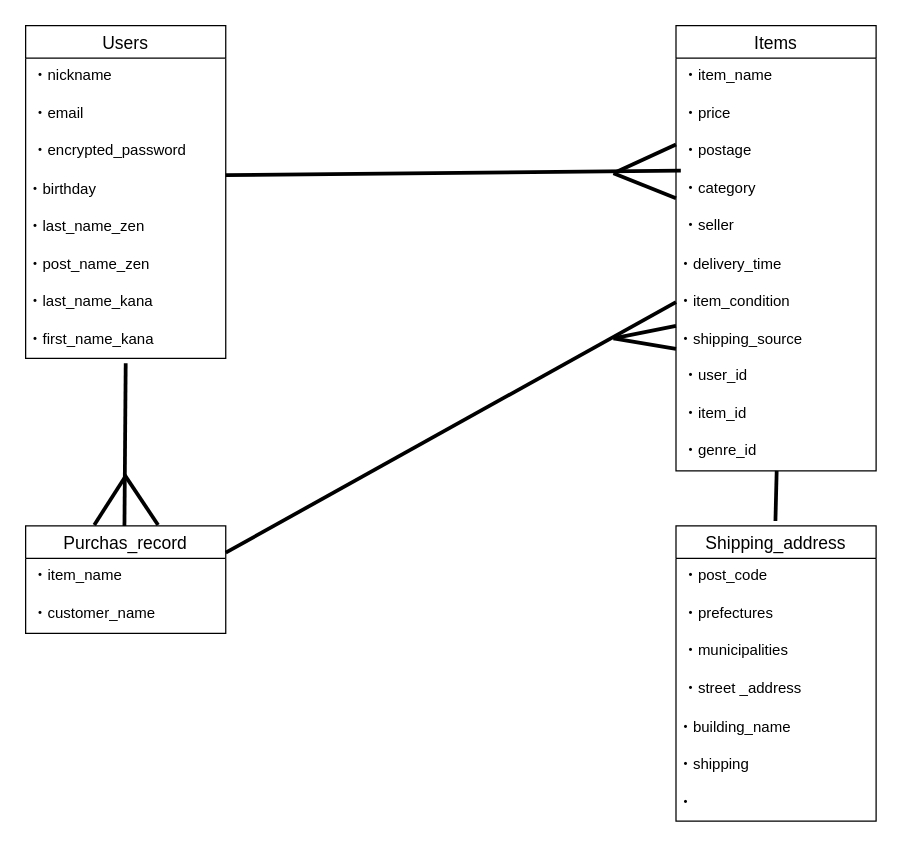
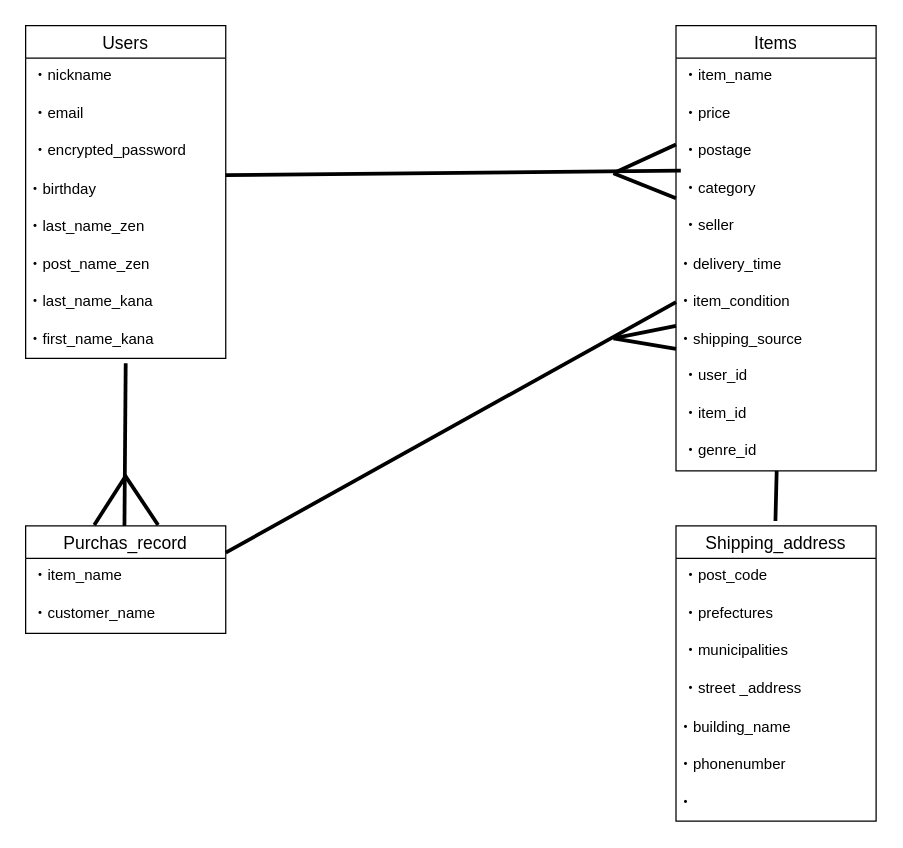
- <mxCell id="32" value="&lt;span style=&quot;&quot;&gt;・shipping&lt;/span&gt;" style="text;html=1;strokeColor=none;fillColor=none;align=left;verticalAlign=middle;whiteSpace=wrap;rounded=0;" parent="26" vertex="1"><mxGeometry y="176" width="160" height="30" as="geometry" /></mxCell>
+ <mxCell id="32" value="&lt;span style=&quot;&quot;&gt;・phonenumber&lt;/span&gt;" style="text;html=1;strokeColor=none;fillColor=none;align=left;verticalAlign=middle;whiteSpace=wrap;rounded=0;" parent="26" vertex="1"><mxGeometry y="176" width="160" height="30" as="geometry" /></mxCell>
